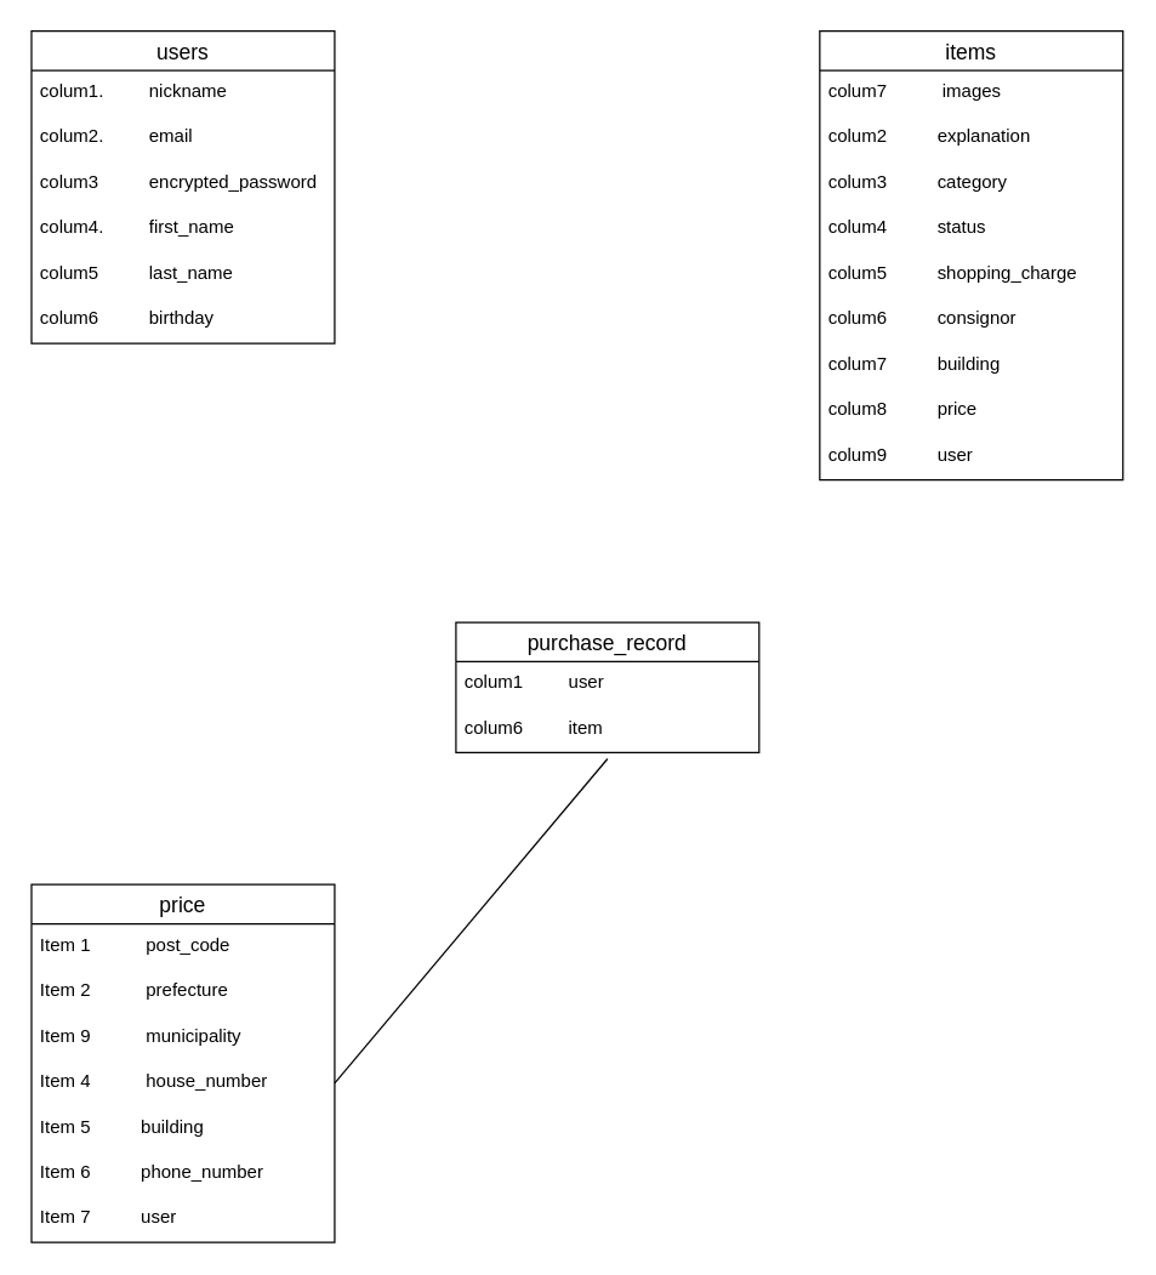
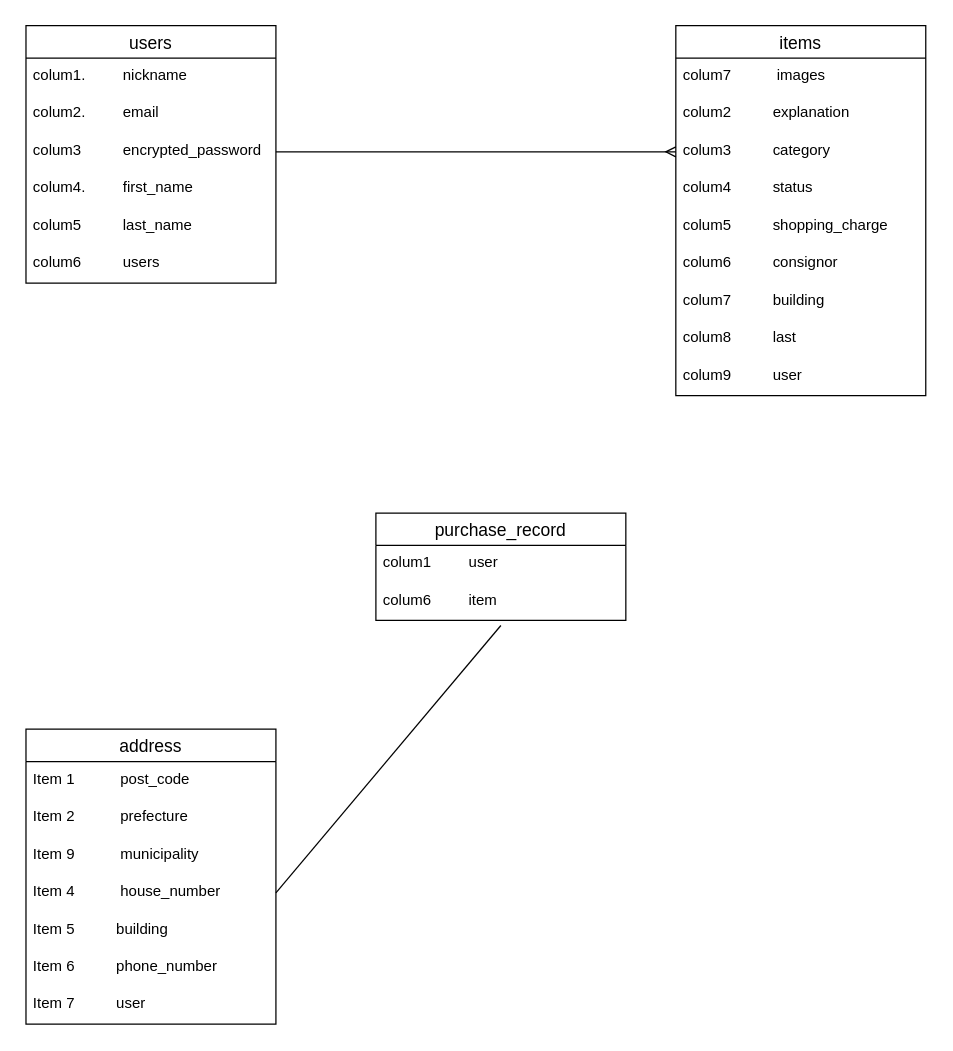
+ <mxCell id="30" style="edgeStyle=none;html=1;exitX=1;exitY=0.5;exitDx=0;exitDy=0;entryX=0;entryY=0.5;entryDx=0;entryDy=0;strokeColor=default;endArrow=ERmany;endFill=0;" edge="1" parent="1" source="5" target="12"><mxGeometry relative="1" as="geometry" /></mxCell>
- <mxCell id="8" value="colum6          birthday&#10;" style="text;strokeColor=none;fillColor=none;spacingLeft=4;spacingRight=4;overflow=hidden;rotatable=0;points=[[0,0.5],[1,0.5]];portConstraint=eastwest;fontSize=12;" vertex="1" parent="2"><mxGeometry y="176" width="200" height="30" as="geometry" /></mxCell>
+ <mxCell id="8" value="colum6          users&#10;" style="text;strokeColor=none;fillColor=none;spacingLeft=4;spacingRight=4;overflow=hidden;rotatable=0;points=[[0,0.5],[1,0.5]];portConstraint=eastwest;fontSize=12;" vertex="1" parent="2"><mxGeometry y="176" width="200" height="30" as="geometry" /></mxCell>
- <mxCell id="17" value="colum8          price&#10;" style="text;strokeColor=none;fillColor=none;spacingLeft=4;spacingRight=4;overflow=hidden;rotatable=0;points=[[0,0.5],[1,0.5]];portConstraint=eastwest;fontSize=12;" vertex="1" parent="9"><mxGeometry y="236" width="200" height="30" as="geometry" /></mxCell>
+ <mxCell id="17" value="colum8          last&#10;" style="text;strokeColor=none;fillColor=none;spacingLeft=4;spacingRight=4;overflow=hidden;rotatable=0;points=[[0,0.5],[1,0.5]];portConstraint=eastwest;fontSize=12;" vertex="1" parent="9"><mxGeometry y="236" width="200" height="30" as="geometry" /></mxCell>
- <mxCell id="22" value="price" style="swimlane;fontStyle=0;childLayout=stackLayout;horizontal=1;startSize=26;horizontalStack=0;resizeParent=1;resizeParentMax=0;resizeLast=0;collapsible=1;marginBottom=0;align=center;fontSize=14;" vertex="1" parent="1"><mxGeometry x="20" y="583" width="200" height="236" as="geometry" /></mxCell>
+ <mxCell id="22" value="address" style="swimlane;fontStyle=0;childLayout=stackLayout;horizontal=1;startSize=26;horizontalStack=0;resizeParent=1;resizeParentMax=0;resizeLast=0;collapsible=1;marginBottom=0;align=center;fontSize=14;" vertex="1" parent="1"><mxGeometry x="20" y="583" width="200" height="236" as="geometry" /></mxCell>
